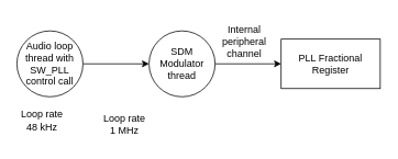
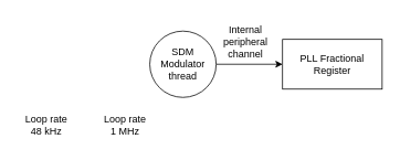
- <mxCell id="6" value="Audio loop&lt;br&gt;thread with&lt;br&gt;SW_PLL control call" style="ellipse;whiteSpace=wrap;html=1;aspect=fixed;" vertex="1" parent="1"><mxGeometry x="20" y="37" width="80" height="80" as="geometry" /></mxCell>
- <mxCell id="5" style="edgeStyle=orthogonalEdgeStyle;rounded=0;orthogonalLoop=1;jettySize=auto;html=1;exitX=1;exitY=0.5;exitDx=0;exitDy=0;entryX=0;entryY=0.5;entryDx=0;entryDy=0;" edge="1" parent="1" source="6" target="3"><mxGeometry relative="1" as="geometry" /></mxCell>
- <mxCell id="7" value="Loop rate&lt;br&gt;48 kHz" style="text;html=1;align=center;verticalAlign=middle;resizable=0;points=[];autosize=1;strokeColor=none;fillColor=none;" vertex="1" parent="1"><mxGeometry x="15" y="126" width="70" height="40" as="geometry" /></mxCell>
+ <mxCell id="7" value="Loop rate&lt;br&gt;48 kHz" style="text;html=1;align=center;verticalAlign=middle;resizable=0;points=[];autosize=1;strokeColor=none;fillColor=none;" vertex="1" parent="1"><mxGeometry x="20" y="131" width="70" height="40" as="geometry" /></mxCell>
